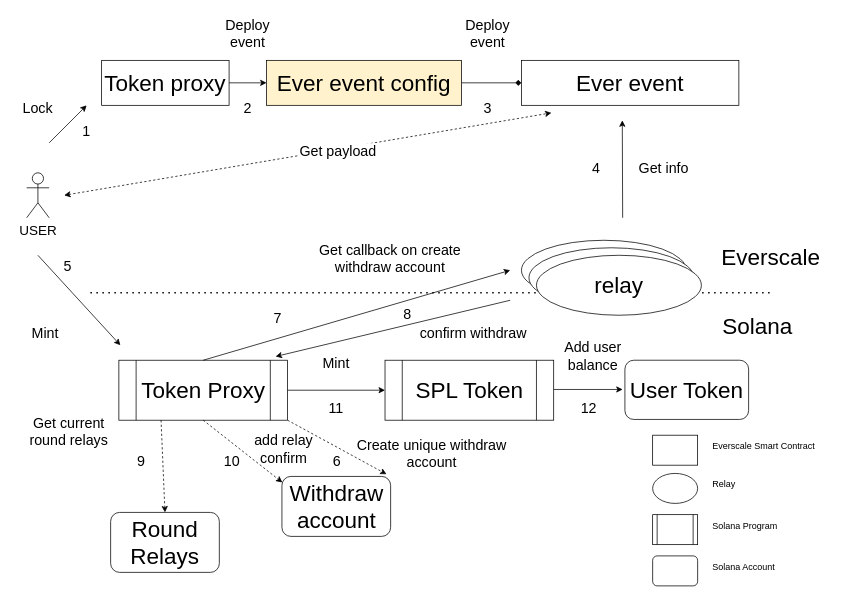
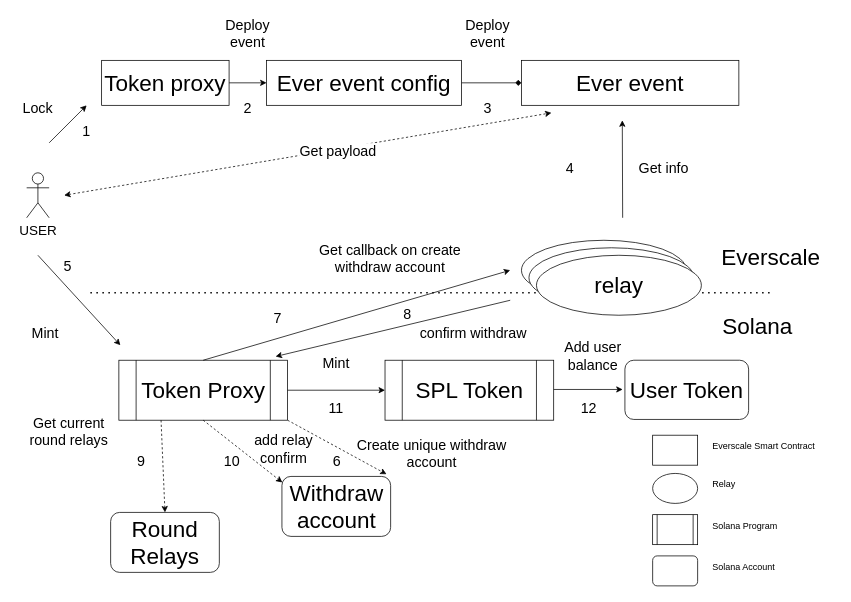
- <mxCell id="6" value="Ever event config" style="rounded=0;whiteSpace=wrap;html=1;fontSize=30;fillColor=#fff2cc;" parent="1" vertex="1"><mxGeometry x="355" y="80" width="260" height="60" as="geometry" /></mxCell>
+ <mxCell id="6" value="Ever event config" style="rounded=0;whiteSpace=wrap;html=1;fontSize=30;" parent="1" vertex="1"><mxGeometry x="355" y="80" width="260" height="60" as="geometry" /></mxCell>
- <mxCell id="22" value="&lt;span style=&quot;font-size: 19px&quot;&gt;4&lt;/span&gt;" style="text;html=1;strokeColor=none;fillColor=none;align=center;verticalAlign=middle;whiteSpace=wrap;rounded=0;" parent="1" vertex="1"><mxGeometry x="765" y="210" width="60" height="30" as="geometry" /></mxCell>
+ <mxCell id="22" value="&lt;span style=&quot;font-size: 19px&quot;&gt;4&lt;/span&gt;" style="text;html=1;strokeColor=none;fillColor=none;align=center;verticalAlign=middle;whiteSpace=wrap;rounded=0;" parent="1" vertex="1"><mxGeometry x="730" y="210" width="60" height="30" as="geometry" /></mxCell>
